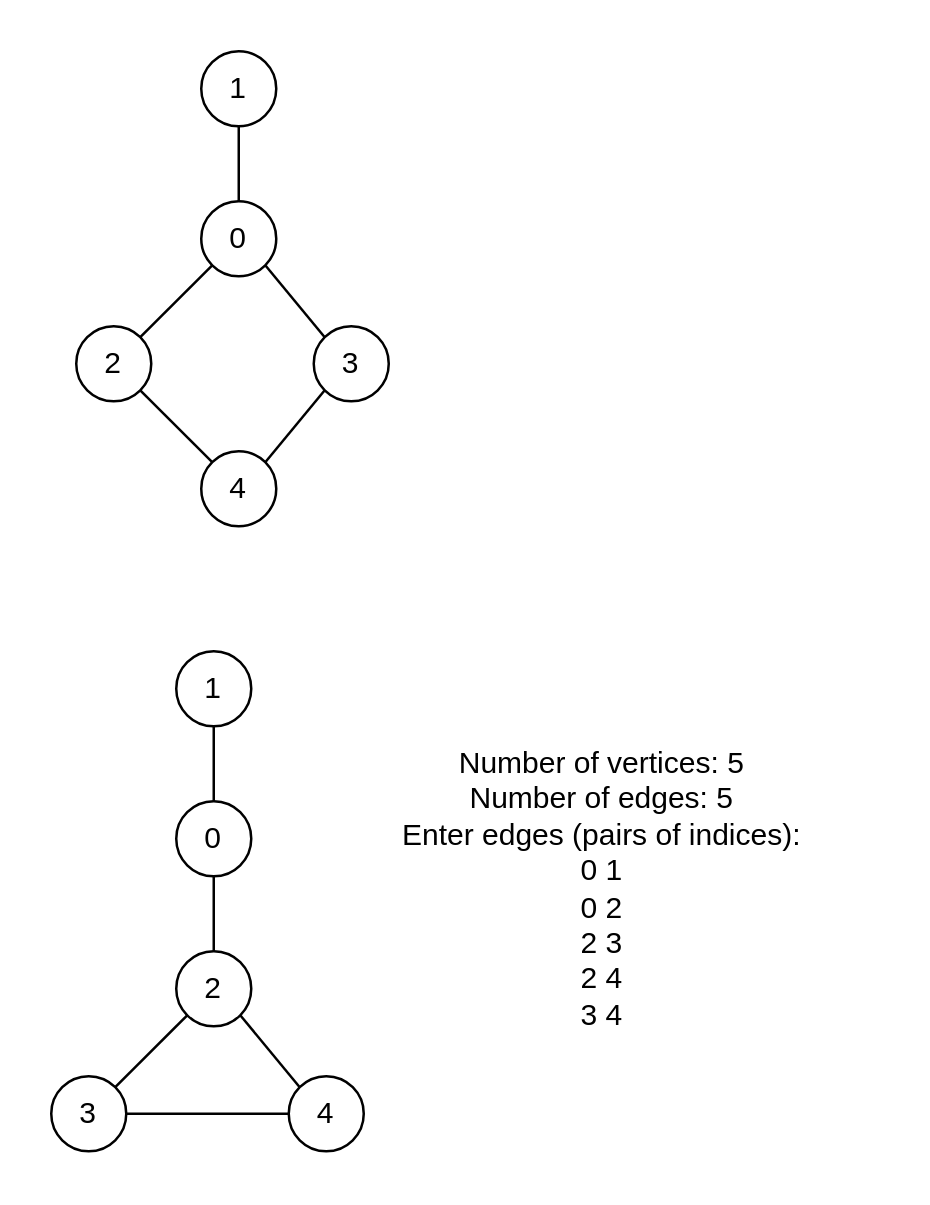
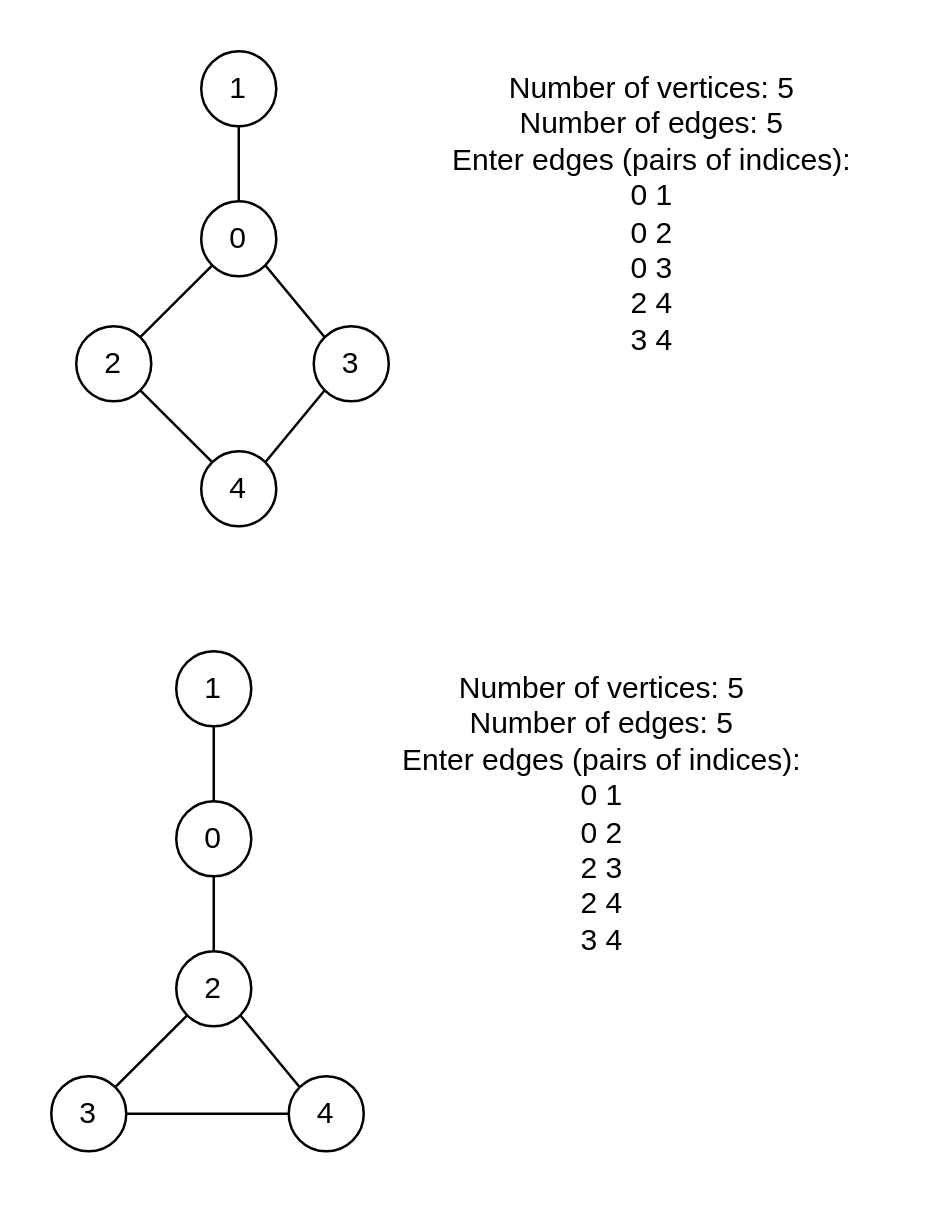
+ <mxCell id="12" value="&lt;div&gt;Number of vertices: 5&lt;/div&gt;&lt;div&gt;Number of edges: 5&lt;/div&gt;&lt;div&gt;Enter edges (pairs of indices):&lt;/div&gt;&lt;div&gt;0 1&lt;/div&gt;&lt;div&gt;0 2&lt;/div&gt;&lt;div&gt;0 3&lt;/div&gt;&lt;div&gt;2 4&lt;/div&gt;&lt;div&gt;3 4&lt;/div&gt;" style="text;html=1;align=center;verticalAlign=middle;resizable=0;points=[];autosize=1;strokeColor=none;fillColor=none;" vertex="1" parent="1"><mxGeometry x="170" y="20" width="180" height="130" as="geometry" /></mxCell>
- <mxCell id="21" value="&lt;div&gt;Number of vertices: 5&lt;/div&gt;&lt;div&gt;Number of edges: 5&lt;/div&gt;&lt;div&gt;Enter edges (pairs of indices):&lt;/div&gt;&lt;div&gt;0 1&lt;/div&gt;&lt;div&gt;0 2&lt;/div&gt;&lt;div&gt;2 3&lt;/div&gt;&lt;div&gt;2 4&lt;/div&gt;&lt;div&gt;3 4&lt;/div&gt;" style="text;html=1;align=center;verticalAlign=middle;resizable=0;points=[];autosize=1;strokeColor=none;fillColor=none;" vertex="1" parent="1"><mxGeometry x="150" y="290" width="180" height="130" as="geometry" /></mxCell>
+ <mxCell id="21" value="&lt;div&gt;Number of vertices: 5&lt;/div&gt;&lt;div&gt;Number of edges: 5&lt;/div&gt;&lt;div&gt;Enter edges (pairs of indices):&lt;/div&gt;&lt;div&gt;0 1&lt;/div&gt;&lt;div&gt;0 2&lt;/div&gt;&lt;div&gt;2 3&lt;/div&gt;&lt;div&gt;2 4&lt;/div&gt;&lt;div&gt;3 4&lt;/div&gt;" style="text;html=1;align=center;verticalAlign=middle;resizable=0;points=[];autosize=1;strokeColor=none;fillColor=none;" vertex="1" parent="1"><mxGeometry x="150" y="260" width="180" height="130" as="geometry" /></mxCell>
